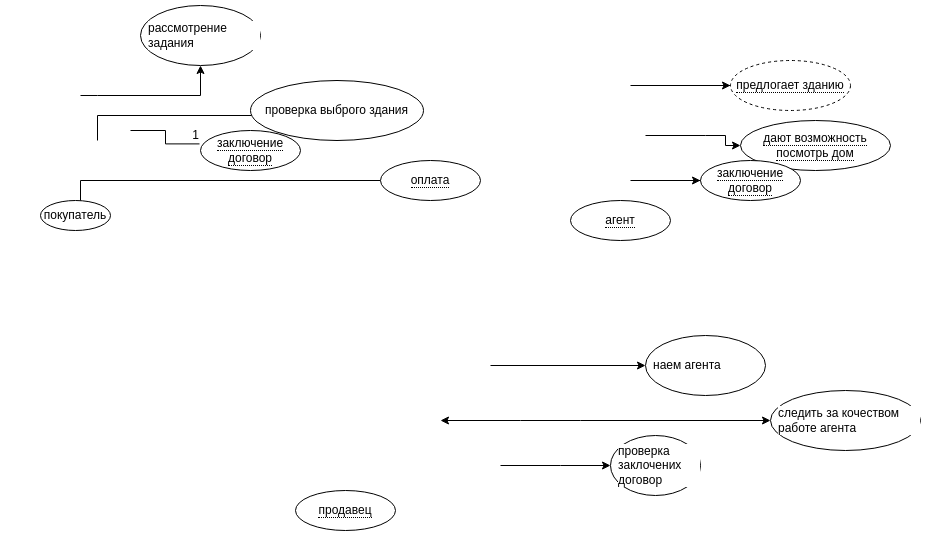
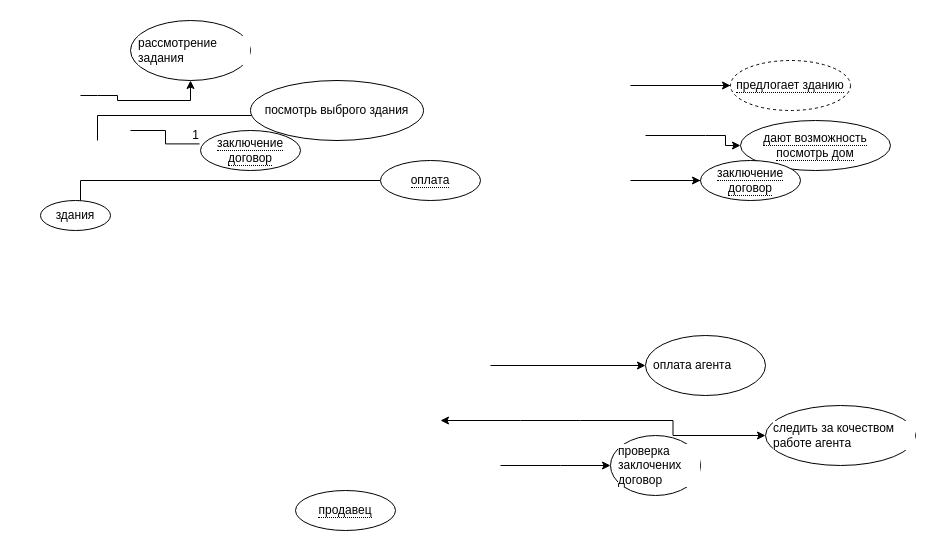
- <mxCell id="8" value="рассмотрение задания" style="ellipse;whiteSpace=wrap;html=1;dashed=0;align=left;strokeWidth=1;labelBackgroundColor=#ffffff;spacingTop=0;spacingLeft=6;" vertex="1" parent="1"><mxGeometry x="140" y="5" width="120" height="60" as="geometry" /></mxCell>
+ <mxCell id="8" value="рассмотрение задания" style="ellipse;whiteSpace=wrap;html=1;dashed=0;align=left;strokeWidth=1;labelBackgroundColor=#ffffff;spacingTop=0;spacingLeft=6;" vertex="1" parent="1"><mxGeometry x="130" y="20" width="120" height="60" as="geometry" /></mxCell>
- <mxCell id="10" value="проверка выброго здания" style="ellipse;whiteSpace=wrap;html=1;align=center;strokeColor=#000000;" vertex="1" parent="1"><mxGeometry x="250" y="80" width="173" height="60" as="geometry" /></mxCell>
+ <mxCell id="10" value="посмотрь выброго здания" style="ellipse;whiteSpace=wrap;html=1;align=center;strokeColor=#000000;" vertex="1" parent="1"><mxGeometry x="250" y="80" width="173" height="60" as="geometry" /></mxCell>
- <mxCell id="9" value="покупатель" style="ellipse;whiteSpace=wrap;html=1;align=center;strokeColor=#000000;" vertex="1" parent="1"><mxGeometry x="40" y="200" width="70" height="30" as="geometry" /></mxCell>
+ <mxCell id="9" value="здания" style="ellipse;whiteSpace=wrap;html=1;align=center;strokeColor=#000000;" vertex="1" parent="1"><mxGeometry x="40" y="200" width="70" height="30" as="geometry" /></mxCell>
- <mxCell id="16" value="&lt;span style=&quot;border-bottom: 1px dotted&quot;&gt;агент&lt;/span&gt;" style="ellipse;whiteSpace=wrap;html=1;align=center;strokeColor=#000000;" vertex="1" parent="1"><mxGeometry x="570" y="200" width="100" height="40" as="geometry" /></mxCell>
- <mxCell id="29" value="наем агента" style="ellipse;whiteSpace=wrap;html=1;dashed=0;align=left;strokeWidth=1;labelBackgroundColor=#ffffff;spacingTop=0;spacingLeft=6;" vertex="1" parent="1"><mxGeometry x="645" y="335" width="120" height="60" as="geometry" /></mxCell>
+ <mxCell id="29" value="оплата агента" style="ellipse;whiteSpace=wrap;html=1;dashed=0;align=left;strokeWidth=1;labelBackgroundColor=#ffffff;spacingTop=0;spacingLeft=6;" vertex="1" parent="1"><mxGeometry x="645" y="335" width="120" height="60" as="geometry" /></mxCell>
- <mxCell id="35" value="следить за кочеством работе агента" style="ellipse;whiteSpace=wrap;html=1;dashed=0;align=left;strokeWidth=1;labelBackgroundColor=#ffffff;spacingTop=0;spacingLeft=6;" vertex="1" parent="1"><mxGeometry x="770" y="390" width="150" height="60" as="geometry" /></mxCell>
+ <mxCell id="35" value="следить за кочеством работе агента" style="ellipse;whiteSpace=wrap;html=1;dashed=0;align=left;strokeWidth=1;labelBackgroundColor=#ffffff;spacingTop=0;spacingLeft=6;" vertex="1" parent="1"><mxGeometry x="765" y="405" width="150" height="60" as="geometry" /></mxCell>
